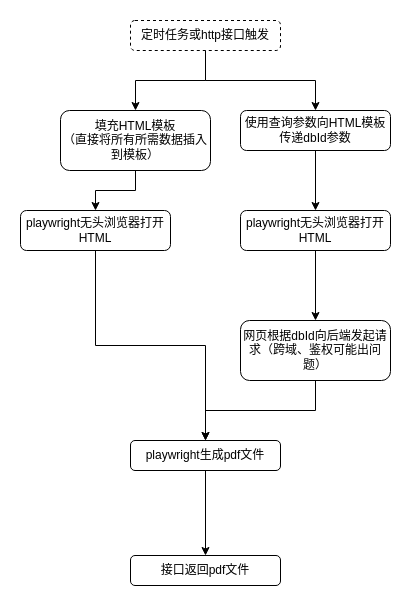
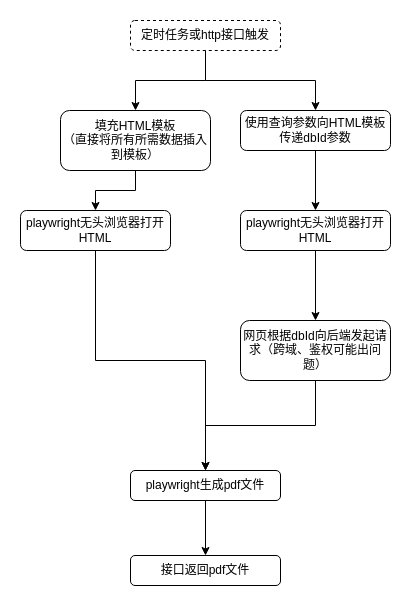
- <mxCell id="16" value="playwright生成pdf文件" style="rounded=1;whiteSpace=wrap;html=1;" vertex="1" parent="1"><mxGeometry x="130" y="440" width="150" height="30" as="geometry" /></mxCell>
+ <mxCell id="16" value="playwright生成pdf文件" style="rounded=1;whiteSpace=wrap;html=1;" vertex="1" parent="1"><mxGeometry x="130" y="470" width="150" height="30" as="geometry" /></mxCell>
